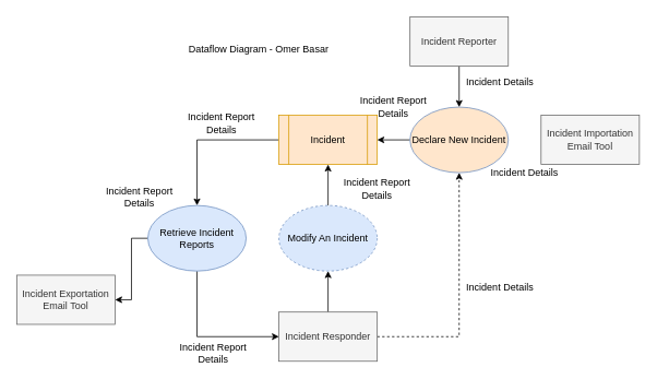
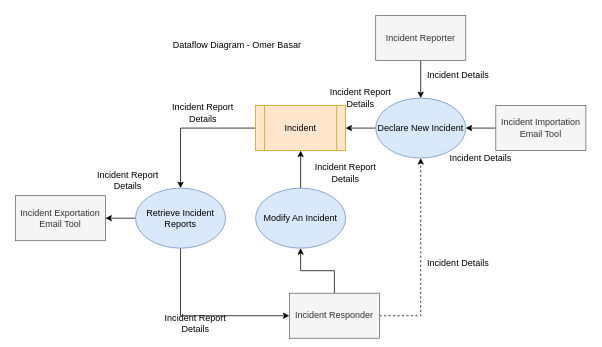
- <mxCell id="5" value="Declare New Incident" style="ellipse;whiteSpace=wrap;html=1;fillColor=#ffe6cc;strokeColor=#6c8ebf;" parent="1" vertex="1"><mxGeometry x="500" y="130" width="120" height="80" as="geometry" /></mxCell>
+ <mxCell id="5" value="Declare New Incident" style="ellipse;whiteSpace=wrap;html=1;fillColor=#dae8fc;strokeColor=#6c8ebf;" parent="1" vertex="1"><mxGeometry x="500" y="130" width="120" height="80" as="geometry" /></mxCell>
+ <mxCell id="13" style="edgeStyle=orthogonalEdgeStyle;rounded=0;orthogonalLoop=1;jettySize=auto;html=1;exitX=0;exitY=0.5;exitDx=0;exitDy=0;entryX=1;entryY=0.5;entryDx=0;entryDy=0;" parent="1" source="14" target="5" edge="1"><mxGeometry relative="1" as="geometry" /></mxCell>
- <mxCell id="12" value="Modify An Incident" style="ellipse;whiteSpace=wrap;html=1;fillColor=#dae8fc;strokeColor=#6c8ebf;dashed=1;" parent="1" vertex="1"><mxGeometry x="340" y="250" width="120" height="80" as="geometry" /></mxCell>
+ <mxCell id="12" value="Modify An Incident" style="ellipse;whiteSpace=wrap;html=1;fillColor=#dae8fc;strokeColor=#6c8ebf;" parent="1" vertex="1"><mxGeometry x="340" y="250" width="120" height="80" as="geometry" /></mxCell>
- <mxCell id="18" value="Incident Exportation Email Tool" style="rounded=0;whiteSpace=wrap;html=1;fillColor=#f5f5f5;strokeColor=#666666;fontColor=#333333;" parent="1" vertex="1"><mxGeometry x="20" y="335" width="120" height="60" as="geometry" /></mxCell>
+ <mxCell id="18" value="Incident Exportation Email Tool" style="rounded=0;whiteSpace=wrap;html=1;fillColor=#f5f5f5;strokeColor=#666666;fontColor=#333333;" parent="1" vertex="1"><mxGeometry x="20" y="260" width="120" height="60" as="geometry" /></mxCell>
- <mxCell id="10" value="Incident Responder" style="rounded=0;whiteSpace=wrap;html=1;fillColor=#f5f5f5;strokeColor=#666666;fontColor=#333333;" parent="1" vertex="1"><mxGeometry x="340" y="380" width="120" height="60" as="geometry" /></mxCell>
+ <mxCell id="10" value="Incident Responder" style="rounded=0;whiteSpace=wrap;html=1;fillColor=#f5f5f5;strokeColor=#666666;fontColor=#333333;" parent="1" vertex="1"><mxGeometry x="385" y="390" width="120" height="60" as="geometry" /></mxCell>
